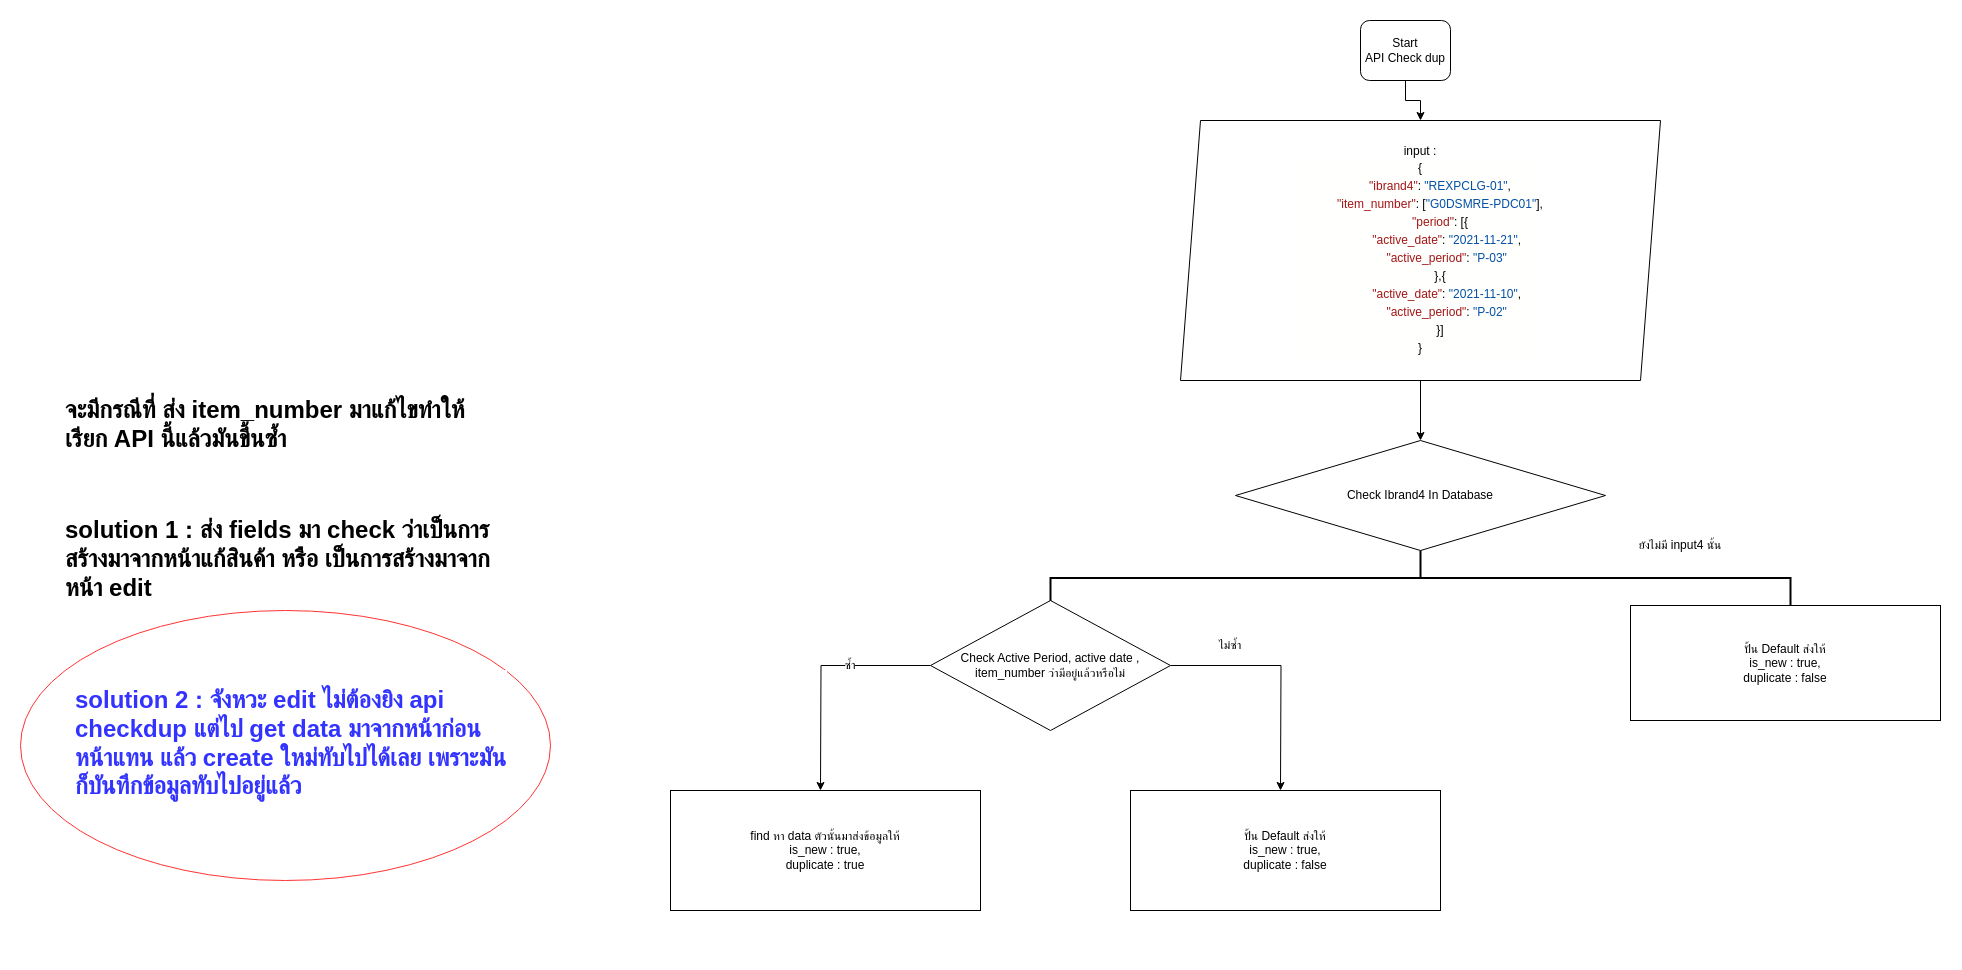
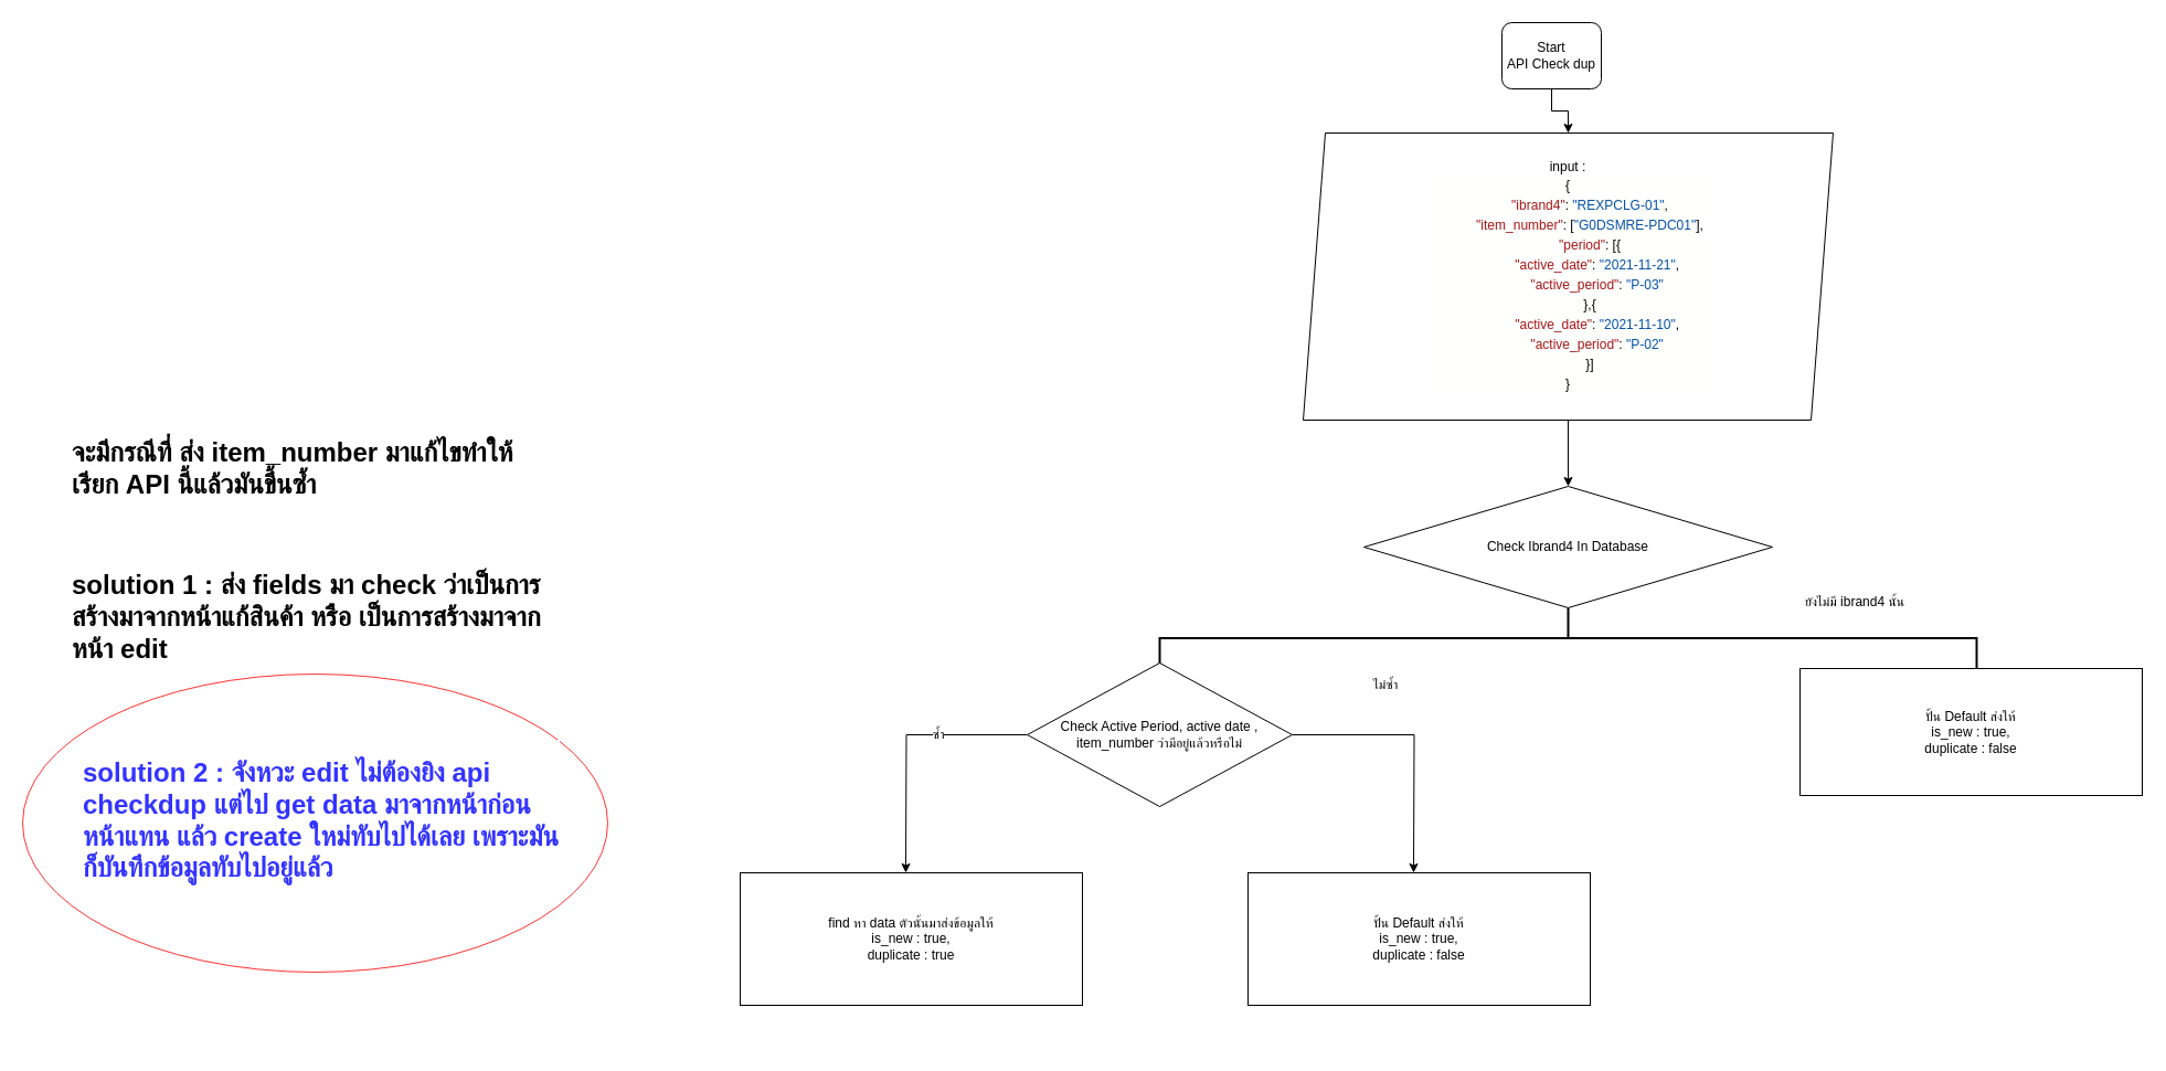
- <mxCell id="16" value="ยังไม่มี input4 นั้น" style="text;html=1;strokeColor=none;fillColor=none;align=center;verticalAlign=middle;whiteSpace=wrap;rounded=0;labelBackgroundColor=#FFFFFF;" vertex="1" parent="1"><mxGeometry x="1630" y="530" width="100" height="30" as="geometry" /></mxCell>
+ <mxCell id="16" value="ยังไม่มี ibrand4 นั้น" style="text;html=1;strokeColor=none;fillColor=none;align=center;verticalAlign=middle;whiteSpace=wrap;rounded=0;labelBackgroundColor=#FFFFFF;" vertex="1" parent="1"><mxGeometry x="1630" y="530" width="100" height="30" as="geometry" /></mxCell>
- <mxCell id="13" value="ไม่ซ้ำ" style="text;html=1;strokeColor=none;fillColor=none;align=center;verticalAlign=middle;whiteSpace=wrap;rounded=0;labelBackgroundColor=#FFFFFF;" vertex="1" parent="1"><mxGeometry x="1200" y="630" width="60" height="30" as="geometry" /></mxCell>
+ <mxCell id="13" value="ไม่ซ้ำ" style="text;html=1;strokeColor=none;fillColor=none;align=center;verticalAlign=middle;whiteSpace=wrap;rounded=0;labelBackgroundColor=#FFFFFF;" vertex="1" parent="1"><mxGeometry x="1225" y="605" width="60" height="30" as="geometry" /></mxCell>
